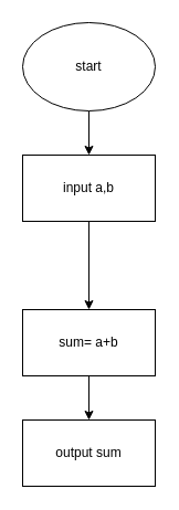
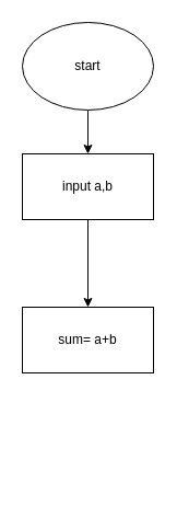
- <mxCell id="6" value="" style="edgeStyle=orthogonalEdgeStyle;rounded=0;orthogonalLoop=1;jettySize=auto;html=1;" edge="1" parent="1" source="7" target="8"><mxGeometry relative="1" as="geometry" /></mxCell>
- <mxCell id="8" value="output sum" style="whiteSpace=wrap;html=1;" vertex="1" parent="1"><mxGeometry x="20" y="380" width="120" height="60" as="geometry" /></mxCell>
